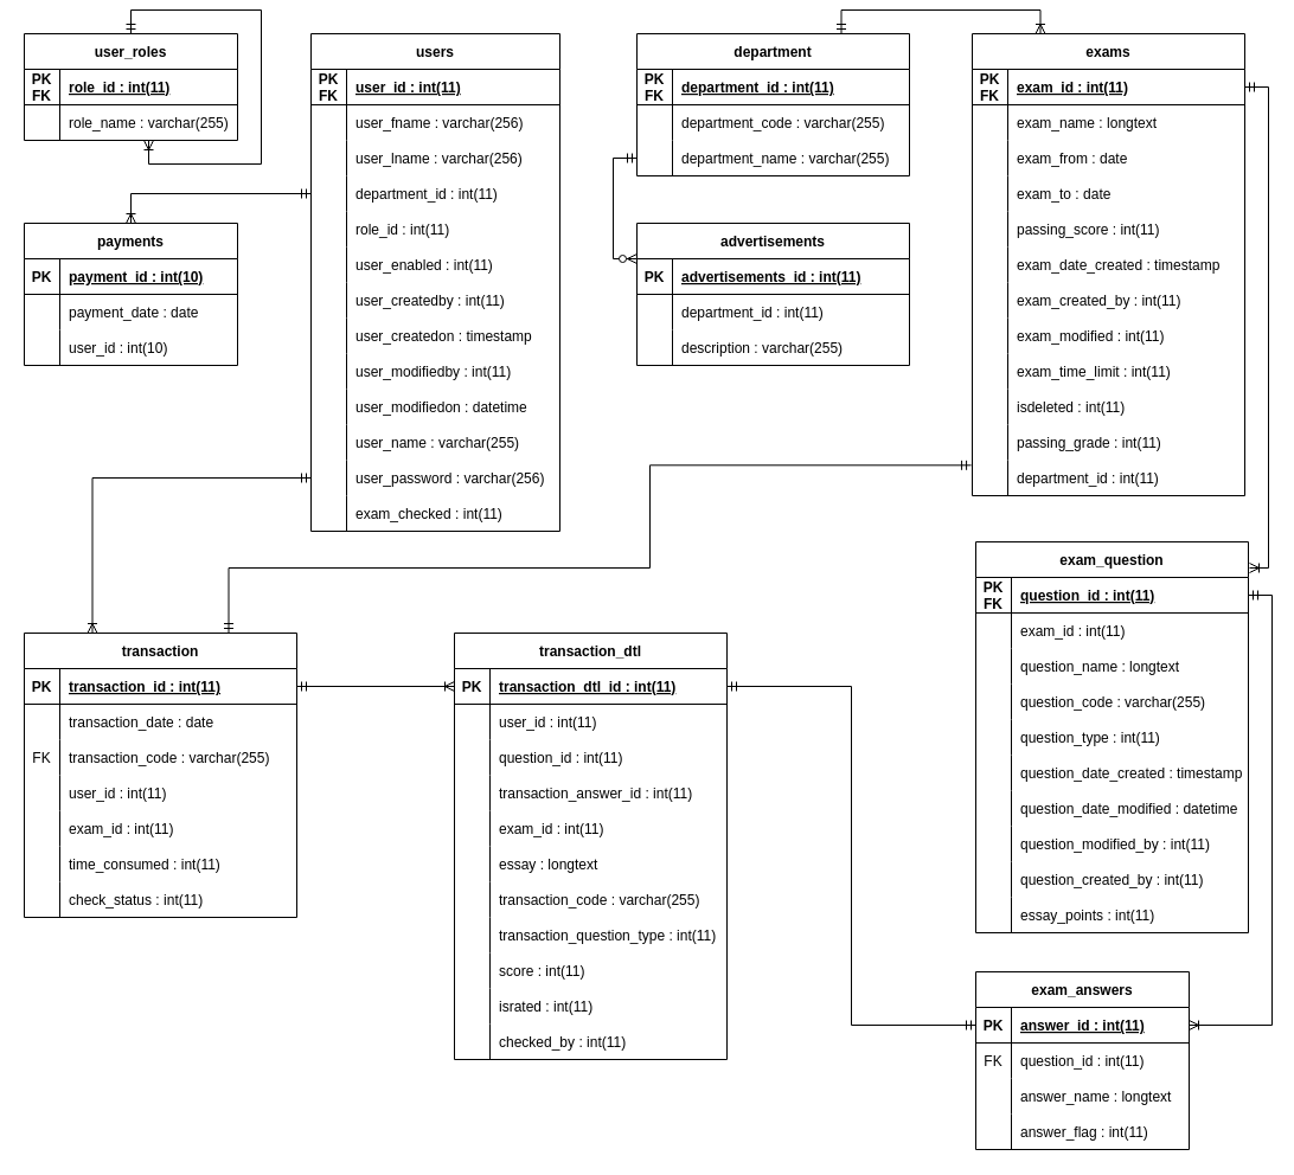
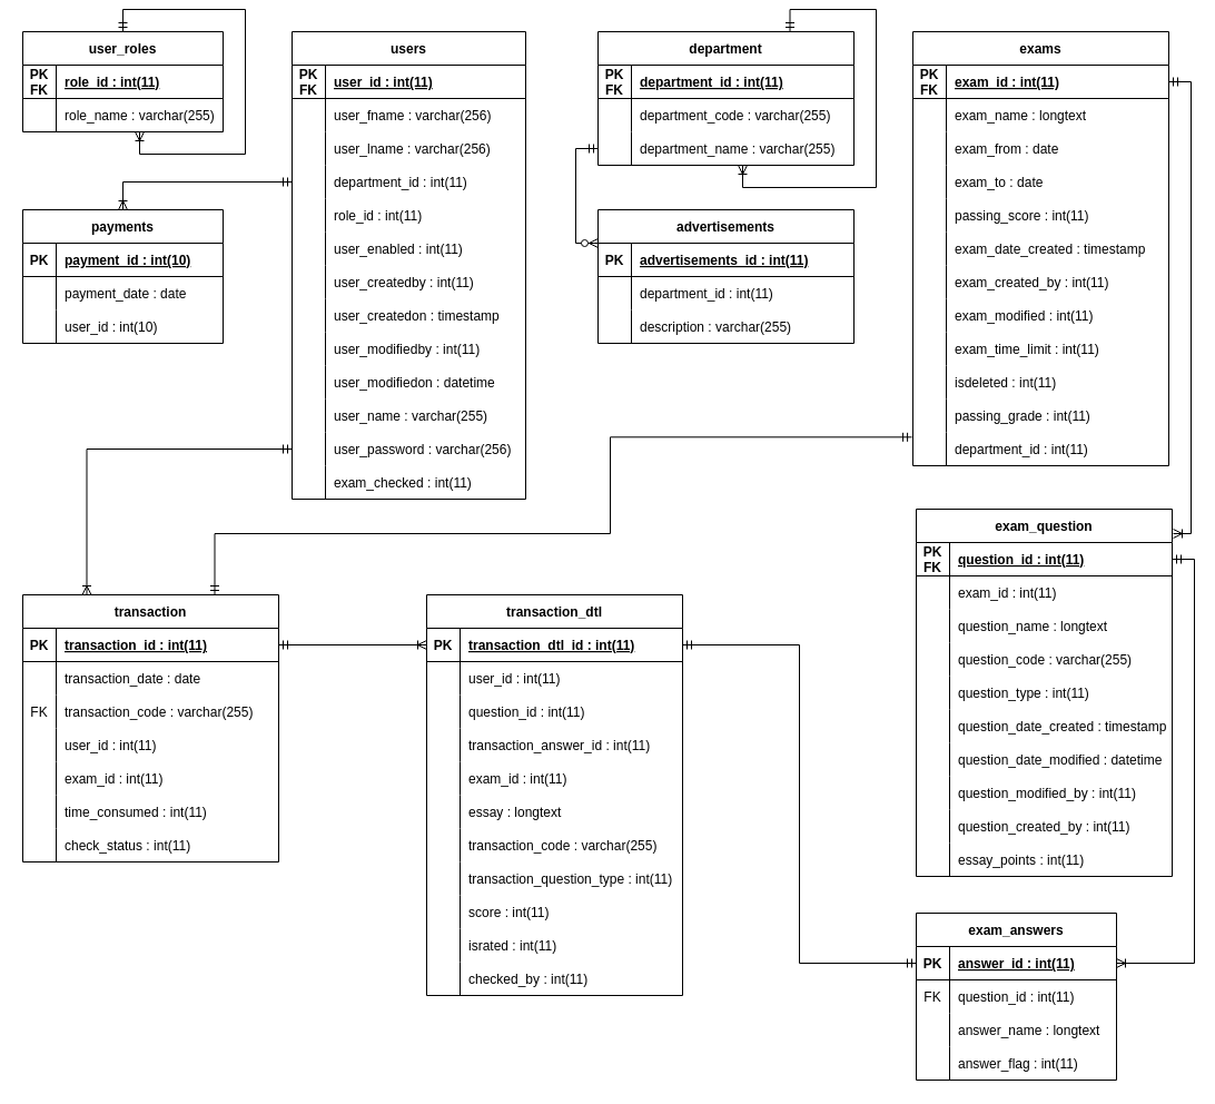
- <mxCell id="52" style="edgeStyle=orthogonalEdgeStyle;rounded=0;orthogonalLoop=1;jettySize=auto;html=1;exitX=0.75;exitY=0;exitDx=0;exitDy=0;entryX=0.25;entryY=0;entryDx=0;entryDy=0;startArrow=ERmandOne;startFill=0;endArrow=ERoneToMany;endFill=0;fontSize=13;" parent="1" source="53" target="176" edge="1"><mxGeometry relative="1" as="geometry" /></mxCell>
+ <mxCell id="52" style="edgeStyle=orthogonalEdgeStyle;rounded=0;orthogonalLoop=1;jettySize=auto;html=1;exitX=0.75;exitY=0;exitDx=0;exitDy=0;startArrow=ERmandOne;startFill=0;endArrow=ERoneToMany;endFill=0;fontSize=13;" parent="1" source="53" target="62" edge="1"><mxGeometry relative="1" as="geometry" /></mxCell>
